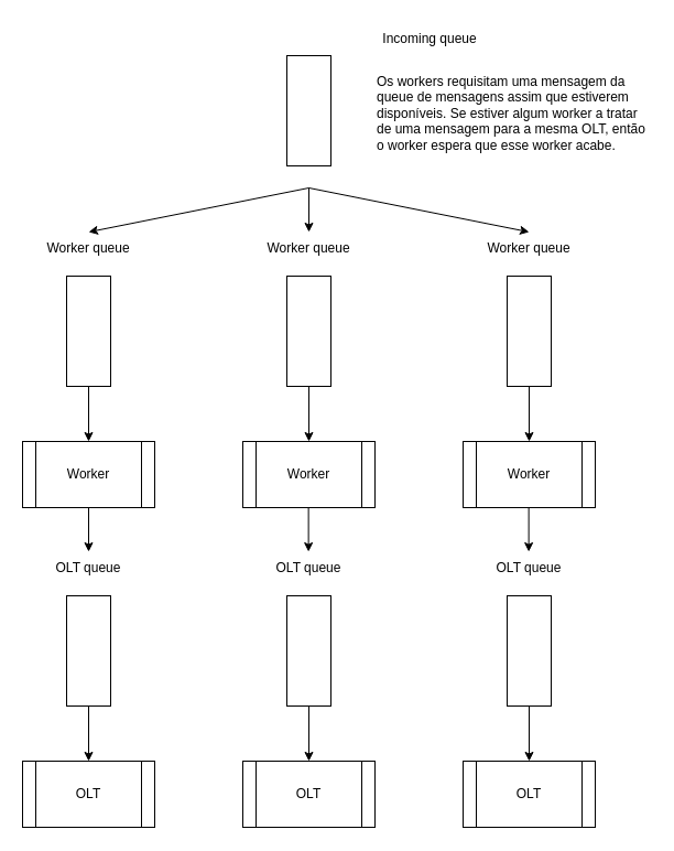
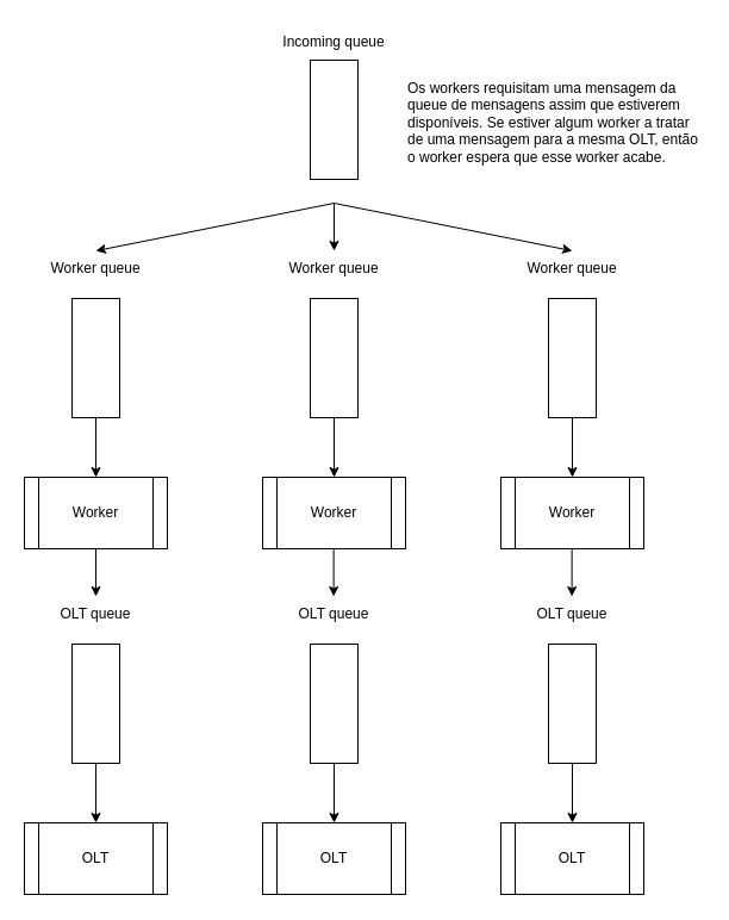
- <mxCell id="3" value="Incoming queue" style="text;html=1;strokeColor=none;fillColor=none;align=center;verticalAlign=middle;whiteSpace=wrap;rounded=0;" parent="1" vertex="1"><mxGeometry x="340" y="20" width="100" height="30" as="geometry" /></mxCell>
+ <mxCell id="3" value="Incoming queue" style="text;html=1;strokeColor=none;fillColor=none;align=center;verticalAlign=middle;whiteSpace=wrap;rounded=0;" parent="1" vertex="1"><mxGeometry x="230" y="20" width="100" height="30" as="geometry" /></mxCell>
